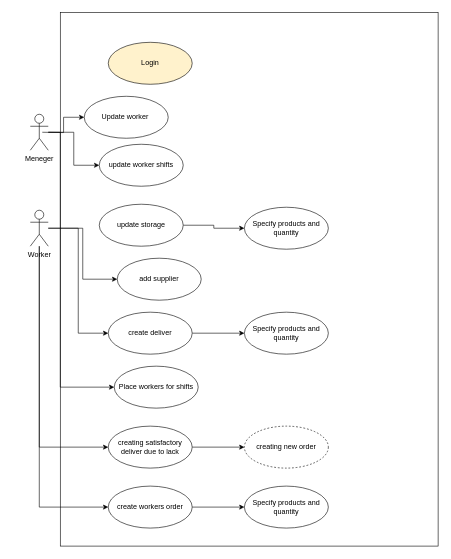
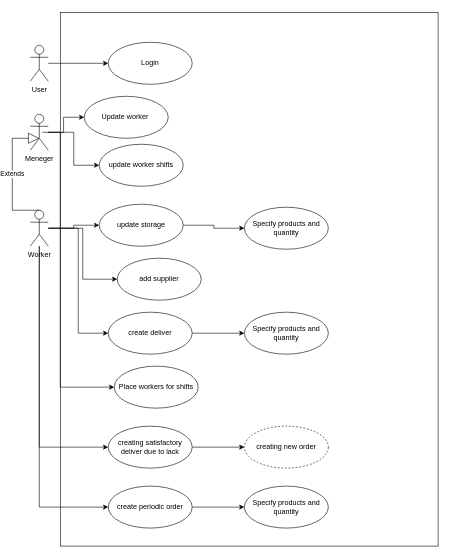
+ <mxCell id="4" value="User" style="shape=umlActor;verticalLabelPosition=bottom;verticalAlign=top;html=1;" vertex="1" parent="1"><mxGeometry x="50" y="75" width="30" height="60" as="geometry" /></mxCell>
+ <mxCell id="3" style="edgeStyle=orthogonalEdgeStyle;rounded=0;orthogonalLoop=1;jettySize=auto;html=1;" edge="1" parent="1" source="4" target="5"><mxGeometry relative="1" as="geometry" /></mxCell>
- <mxCell id="5" value="Login" style="ellipse;whiteSpace=wrap;html=1;fillColor=#fff2cc;" vertex="1" parent="1"><mxGeometry x="180" y="70" width="140" height="70" as="geometry" /></mxCell>
+ <mxCell id="5" value="Login" style="ellipse;whiteSpace=wrap;html=1;" vertex="1" parent="1"><mxGeometry x="180" y="70" width="140" height="70" as="geometry" /></mxCell>
+ <mxCell id="18" value="Extends" style="endArrow=block;endSize=16;endFill=0;html=1;rounded=0;exitX=0.5;exitY=0;exitDx=0;exitDy=0;exitPerimeter=0;entryX=0.5;entryY=0.667;entryDx=0;entryDy=0;entryPerimeter=0;" edge="1" parent="1" source="17" target="9"><mxGeometry width="160" relative="1" as="geometry"><mxPoint x="140" y="280" as="sourcePoint" /><mxPoint x="20" y="210" as="targetPoint" /><Array as="points"><mxPoint x="20" y="350" /><mxPoint x="20" y="230" /></Array></mxGeometry></mxCell>
+ <mxCell id="12" style="edgeStyle=orthogonalEdgeStyle;rounded=0;orthogonalLoop=1;jettySize=auto;html=1;" edge="1" parent="1" source="17" target="20"><mxGeometry relative="1" as="geometry" /></mxCell>
- <mxCell id="23" value="create workers order" style="ellipse;whiteSpace=wrap;html=1;" vertex="1" parent="1"><mxGeometry x="180" y="810" width="140" height="70" as="geometry" /></mxCell>
+ <mxCell id="23" value="create periodic order" style="ellipse;whiteSpace=wrap;html=1;" vertex="1" parent="1"><mxGeometry x="180" y="810" width="140" height="70" as="geometry" /></mxCell>
